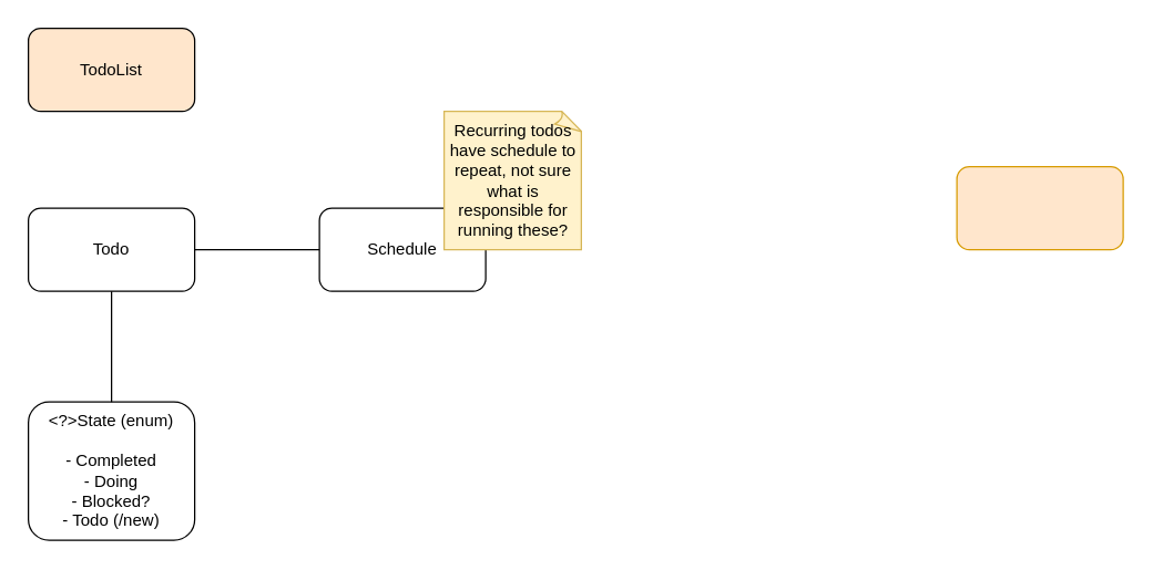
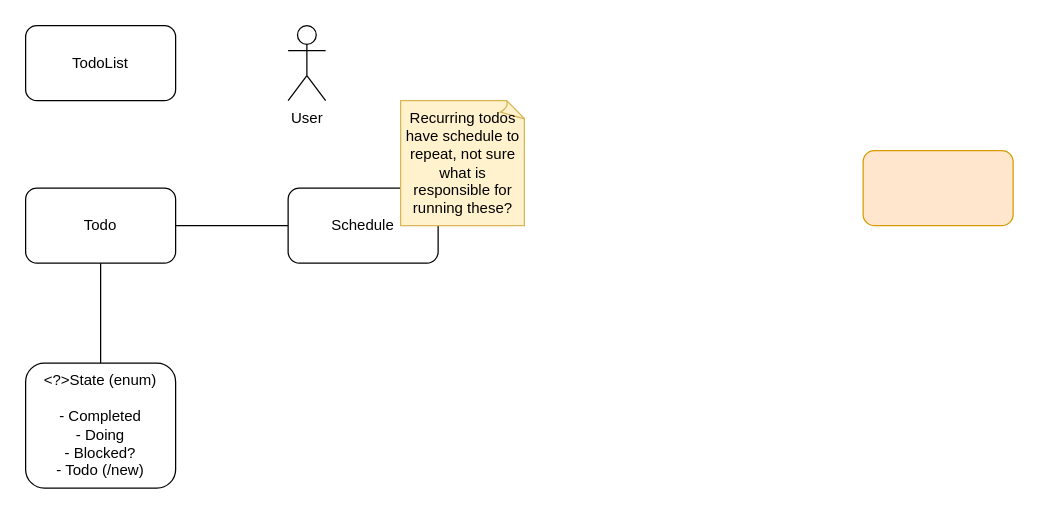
- <mxCell id="3" value="TodoList" style="rounded=1;whiteSpace=wrap;html=1;fillColor=#ffe6cc;" vertex="1" parent="1"><mxGeometry x="20" y="20" width="120" height="60" as="geometry" /></mxCell>
+ <mxCell id="3" value="TodoList" style="rounded=1;whiteSpace=wrap;html=1;" vertex="1" parent="1"><mxGeometry x="20" y="20" width="120" height="60" as="geometry" /></mxCell>
+ <mxCell id="4" value="User" style="shape=umlActor;verticalLabelPosition=bottom;verticalAlign=top;html=1;outlineConnect=0;" vertex="1" parent="1"><mxGeometry x="230" y="20" width="30" height="60" as="geometry" /></mxCell>
